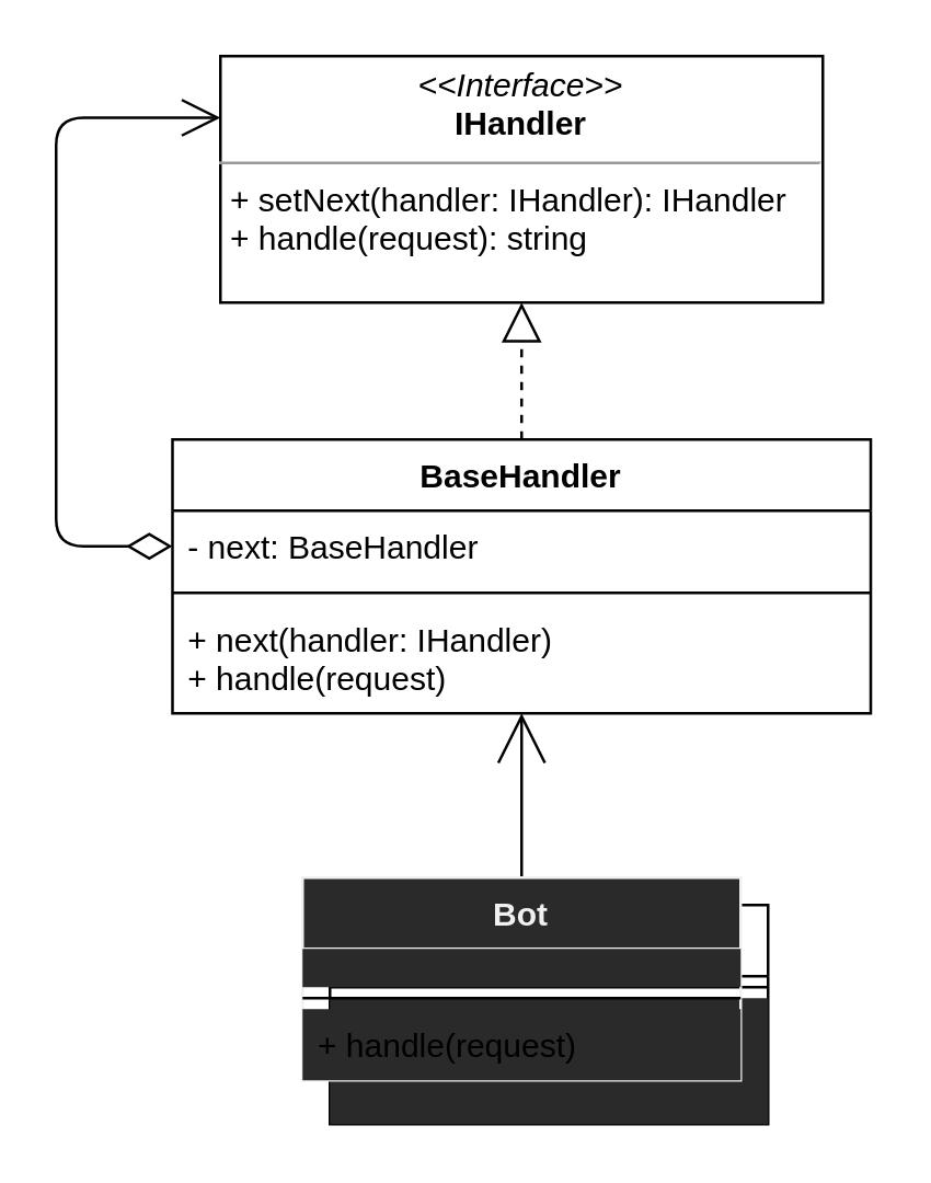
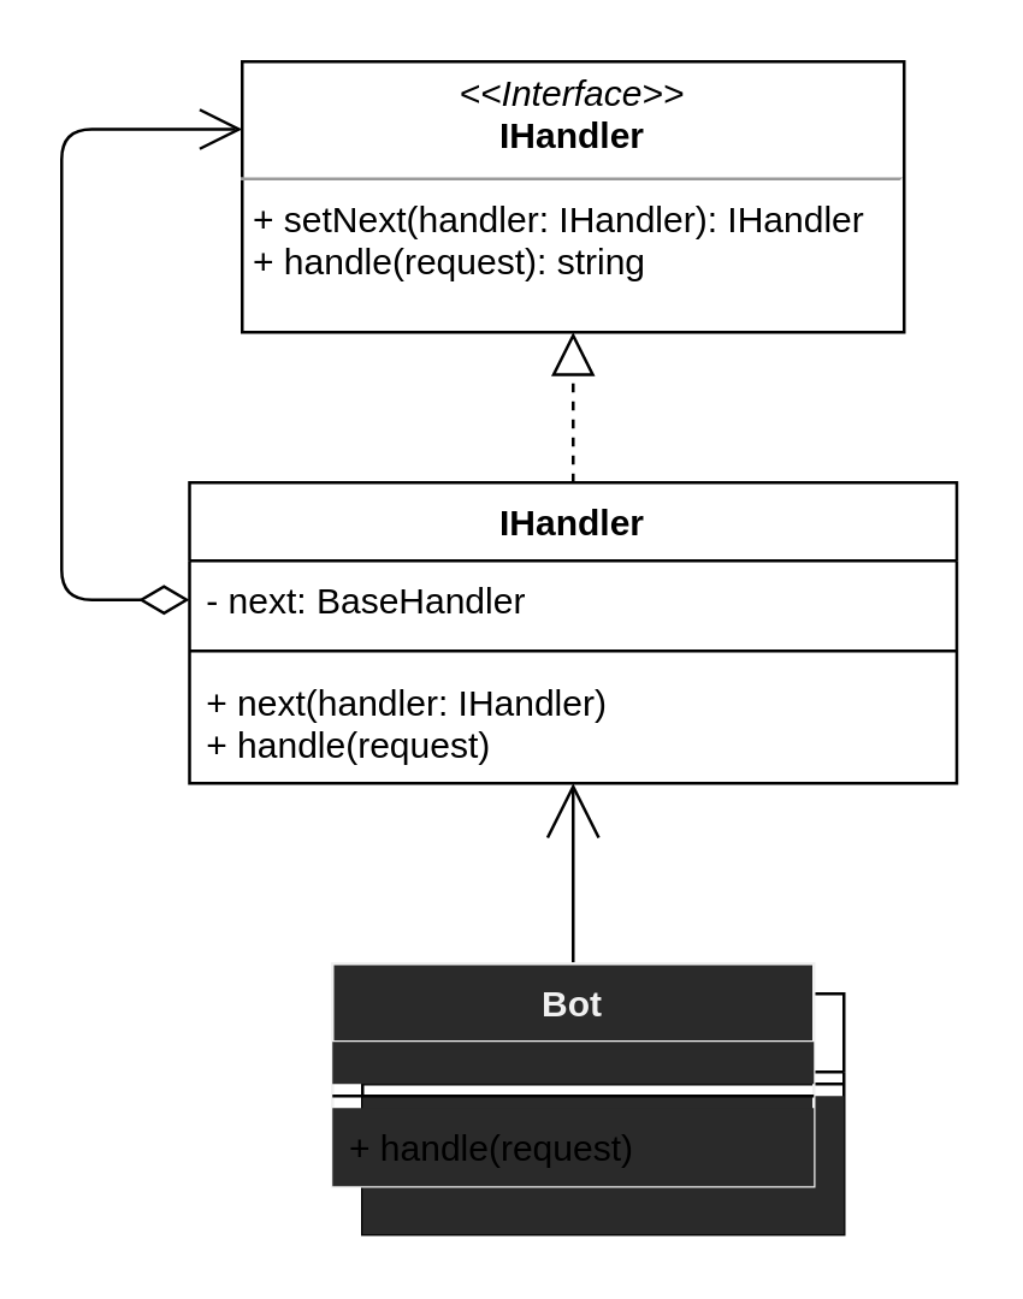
- <mxCell id="3" value="BaseHandler" style="swimlane;fontStyle=1;align=center;verticalAlign=top;childLayout=stackLayout;horizontal=1;startSize=26;horizontalStack=0;resizeParent=1;resizeParentMax=0;resizeLast=0;collapsible=1;marginBottom=0;" vertex="1" parent="1"><mxGeometry x="62.5" y="160" width="255" height="100" as="geometry" /></mxCell>
+ <mxCell id="3" value="IHandler" style="swimlane;fontStyle=1;align=center;verticalAlign=top;childLayout=stackLayout;horizontal=1;startSize=26;horizontalStack=0;resizeParent=1;resizeParentMax=0;resizeLast=0;collapsible=1;marginBottom=0;" vertex="1" parent="1"><mxGeometry x="62.5" y="160" width="255" height="100" as="geometry" /></mxCell>
